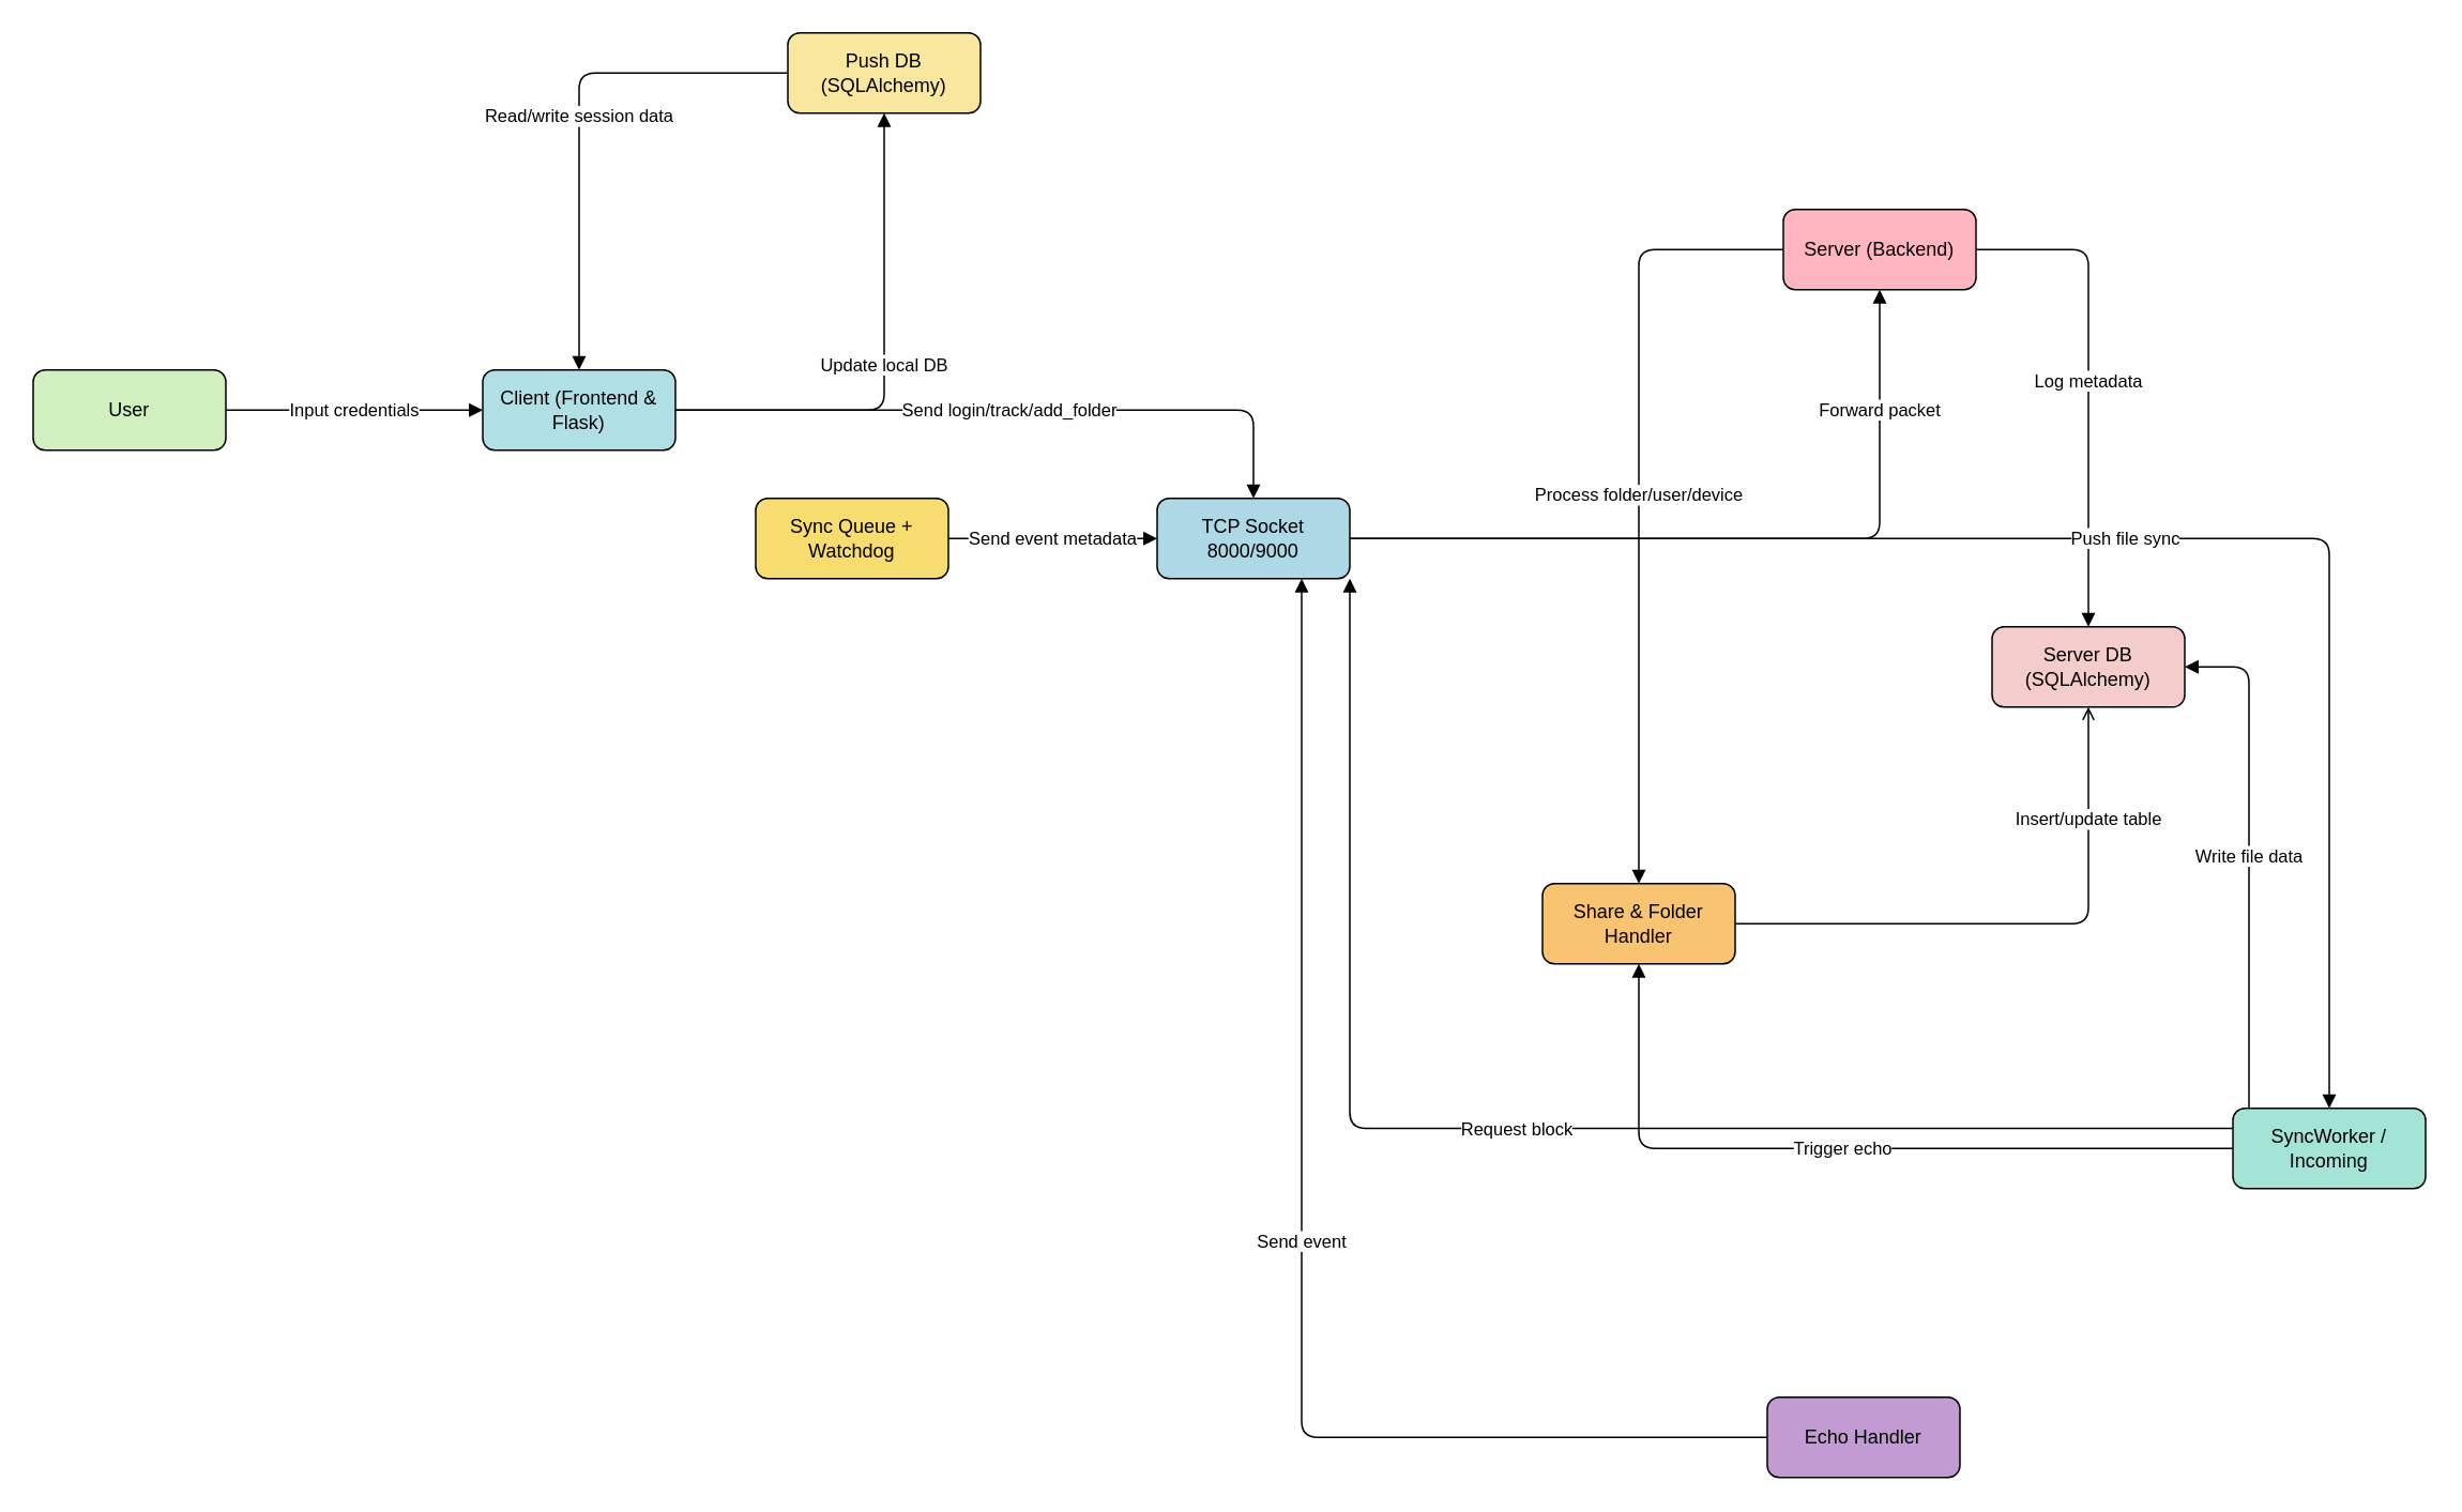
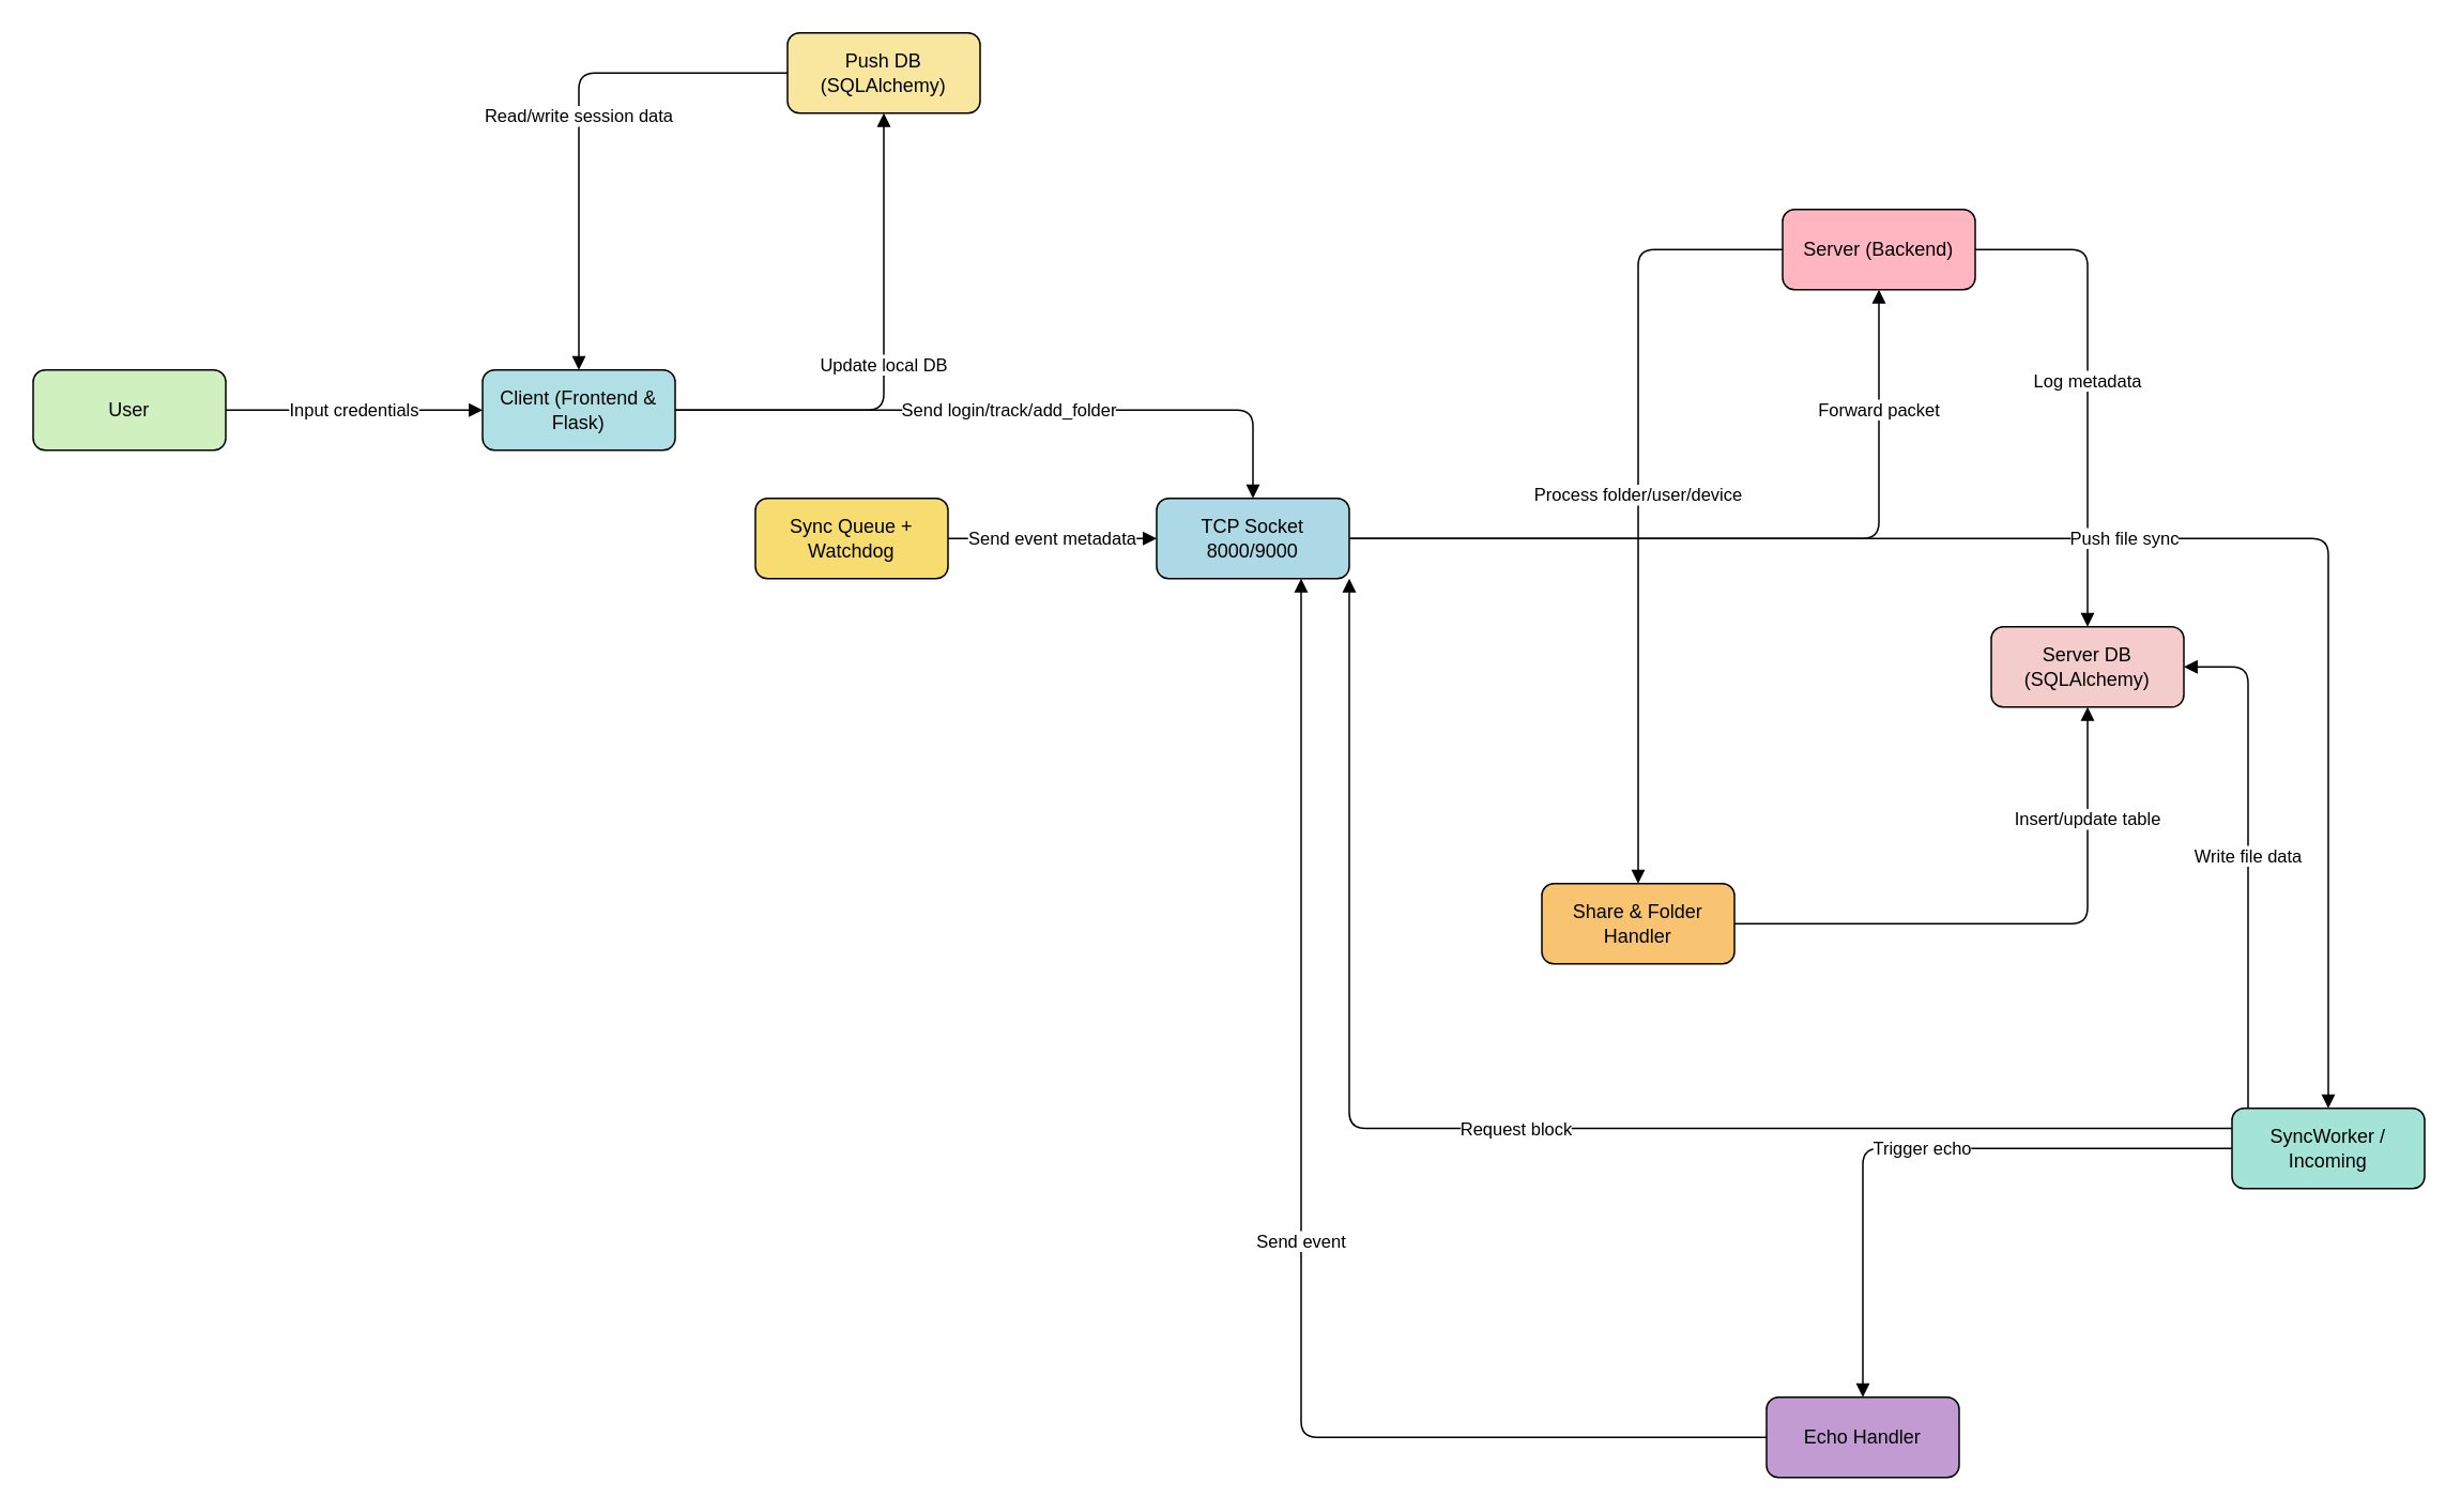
- <mxCell id="20" value="Insert/update table" style="edgeStyle=orthogonalEdgeStyle;rounded=1;endArrow=open;html=1;" edge="1" parent="1" source="9" target="8"><mxGeometry x="0.606" relative="1" as="geometry"><mxPoint as="offset" /></mxGeometry></mxCell>
+ <mxCell id="20" value="Insert/update table" style="edgeStyle=orthogonalEdgeStyle;rounded=1;endArrow=block;html=1;" edge="1" parent="1" source="9" target="8"><mxGeometry x="0.606" relative="1" as="geometry"><mxPoint as="offset" /></mxGeometry></mxCell>
- <mxCell id="23" value="Trigger echo" style="edgeStyle=orthogonalEdgeStyle;rounded=1;endArrow=block;html=1;" edge="1" parent="1" source="10" target="9"><mxGeometry relative="1" as="geometry" /></mxCell>
+ <mxCell id="23" value="Trigger echo" style="edgeStyle=orthogonalEdgeStyle;rounded=1;endArrow=block;html=1;" edge="1" parent="1" source="10" target="11"><mxGeometry relative="1" as="geometry" /></mxCell>
